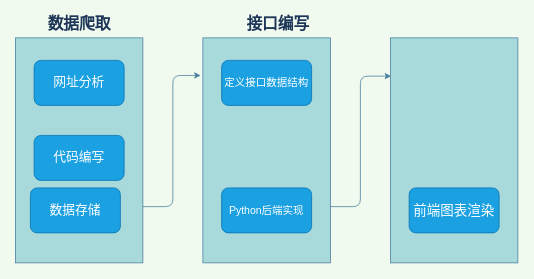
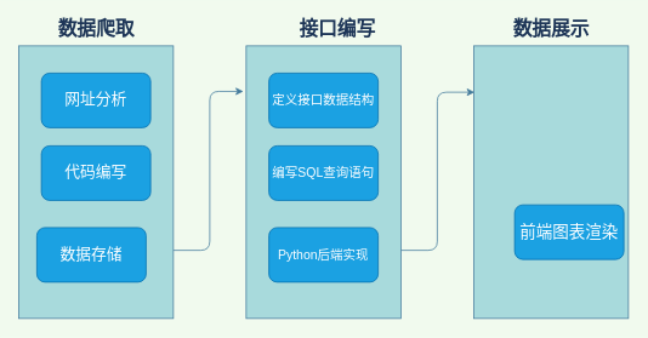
+ <mxCell id="16" value="数据展示" style="text;html=1;strokeColor=none;fillColor=none;align=center;verticalAlign=middle;whiteSpace=wrap;rounded=0;sketch=0;fontColor=#1D3557;fontSize=21;fontStyle=1" vertex="1" parent="1"><mxGeometry x="552.5" y="20" width="105" height="20" as="geometry" /></mxCell>
+ <mxCell id="11" value="编写SQL查询语句" style="rounded=1;whiteSpace=wrap;html=1;sketch=0;strokeColor=#006EAF;fillColor=#1ba1e2;fontColor=#ffffff;fontSize=14;" vertex="1" parent="1"><mxGeometry x="295" y="160" width="120" height="60" as="geometry" /></mxCell>
- <mxCell id="5" value="代码编写" style="rounded=1;whiteSpace=wrap;html=1;sketch=0;strokeColor=#006EAF;fillColor=#1ba1e2;fontColor=#ffffff;fontSize=17;" vertex="1" parent="1"><mxGeometry x="45" y="180" width="120" height="60" as="geometry" /></mxCell>
+ <mxCell id="5" value="代码编写" style="rounded=1;whiteSpace=wrap;html=1;sketch=0;strokeColor=#006EAF;fillColor=#1ba1e2;fontColor=#ffffff;fontSize=17;" vertex="1" parent="1"><mxGeometry x="45" y="160" width="120" height="60" as="geometry" /></mxCell>
- <mxCell id="15" value="前端图表渲染" style="rounded=1;whiteSpace=wrap;html=1;sketch=0;strokeColor=#006EAF;fillColor=#1ba1e2;fontColor=#ffffff;fontSize=18;" vertex="1" parent="1"><mxGeometry x="545" y="250" width="120" height="60" as="geometry" /></mxCell>
+ <mxCell id="15" value="前端图表渲染" style="rounded=1;whiteSpace=wrap;html=1;sketch=0;strokeColor=#006EAF;fillColor=#1ba1e2;fontColor=#ffffff;fontSize=18;" vertex="1" parent="1"><mxGeometry x="565" y="225" width="120" height="60" as="geometry" /></mxCell>
